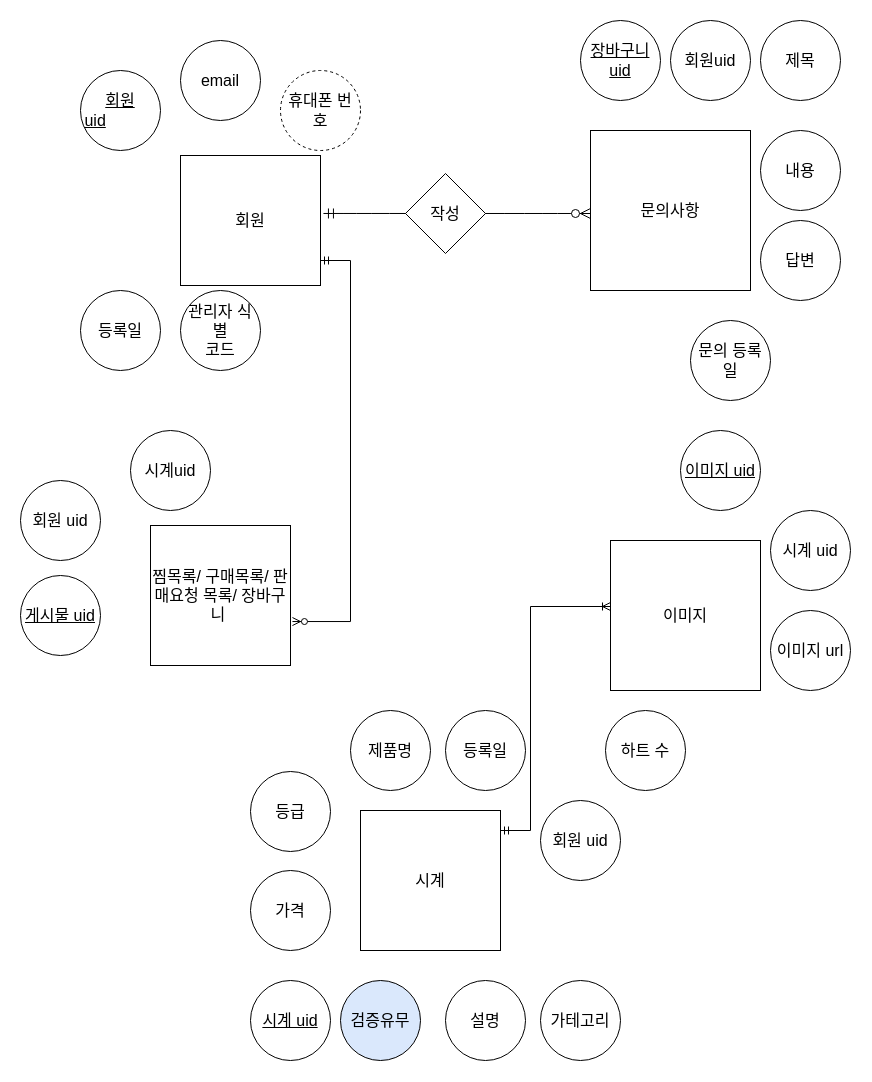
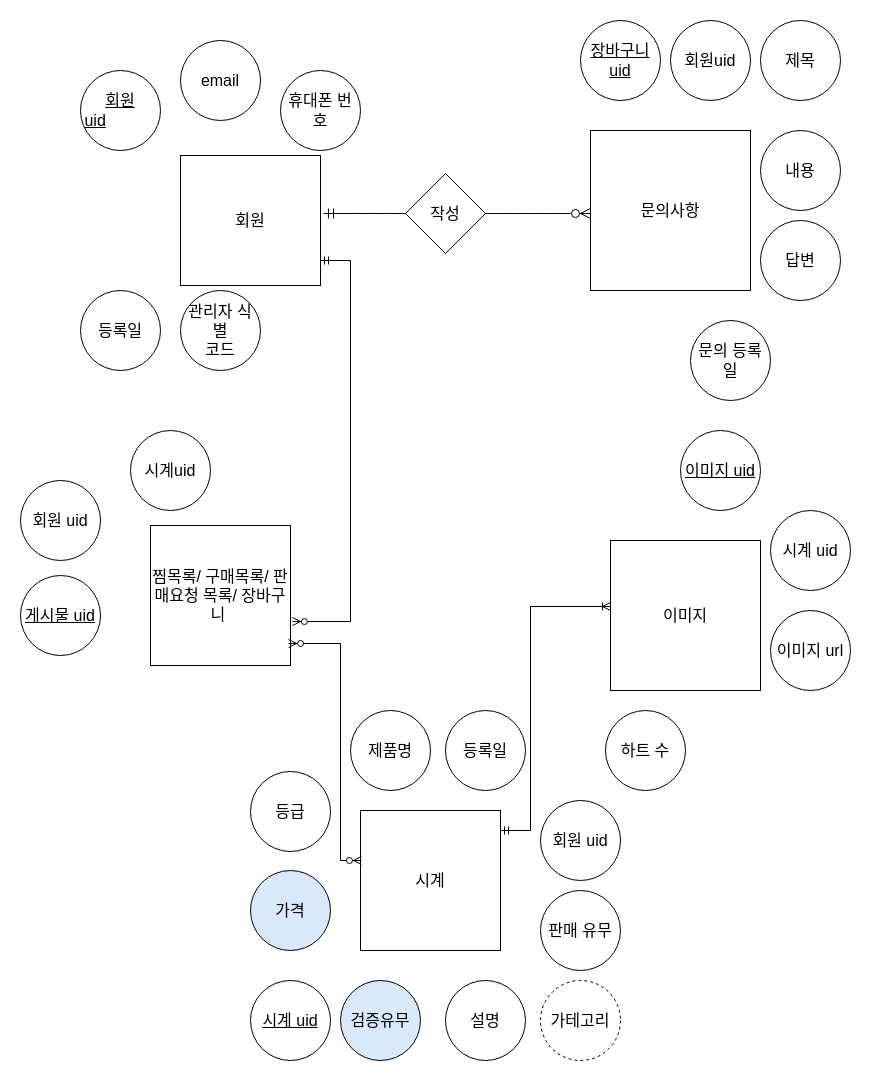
- <mxCell id="5" value="휴대폰 번호" style="ellipse;whiteSpace=wrap;html=1;aspect=fixed;fontSize=16;dashed=1;" vertex="1" parent="1"><mxGeometry x="280" y="70" width="80" height="80" as="geometry" /></mxCell>
+ <mxCell id="5" value="휴대폰 번호" style="ellipse;whiteSpace=wrap;html=1;aspect=fixed;fontSize=16;" vertex="1" parent="1"><mxGeometry x="280" y="70" width="80" height="80" as="geometry" /></mxCell>
+ <mxCell id="39" value="" style="edgeStyle=orthogonalEdgeStyle;fontSize=12;html=1;endArrow=ERzeroToMany;endFill=1;startArrow=ERzeroToMany;rounded=0;entryX=0.986;entryY=0.843;entryDx=0;entryDy=0;entryPerimeter=0;exitX=0.007;exitY=0.357;exitDx=0;exitDy=0;exitPerimeter=0;" edge="1" parent="1" source="9" target="11"><mxGeometry width="100" height="100" relative="1" as="geometry"><mxPoint x="549.02" y="961.96" as="sourcePoint" /><mxPoint x="300" y="650" as="targetPoint" /><Array as="points"><mxPoint x="340" y="860" /><mxPoint x="340" y="643" /></Array></mxGeometry></mxCell>
- <mxCell id="34" value="가격" style="ellipse;whiteSpace=wrap;html=1;aspect=fixed;fontSize=16;" vertex="1" parent="1"><mxGeometry x="250" y="870" width="80" height="80" as="geometry" /></mxCell>
+ <mxCell id="34" value="가격" style="ellipse;whiteSpace=wrap;html=1;aspect=fixed;fontSize=16;fillColor=#dae8fc;" vertex="1" parent="1"><mxGeometry x="250" y="870" width="80" height="80" as="geometry" /></mxCell>
+ <mxCell id="29" value="판매 유무" style="ellipse;whiteSpace=wrap;html=1;aspect=fixed;fontSize=16;" vertex="1" parent="1"><mxGeometry x="540" y="890" width="80" height="80" as="geometry" /></mxCell>
- <mxCell id="26" value="가테고리" style="ellipse;whiteSpace=wrap;html=1;aspect=fixed;fontSize=16;" vertex="1" parent="1"><mxGeometry x="540" y="980" width="80" height="80" as="geometry" /></mxCell>
+ <mxCell id="26" value="가테고리" style="ellipse;whiteSpace=wrap;html=1;aspect=fixed;fontSize=16;dashed=1;" vertex="1" parent="1"><mxGeometry x="540" y="980" width="80" height="80" as="geometry" /></mxCell>
